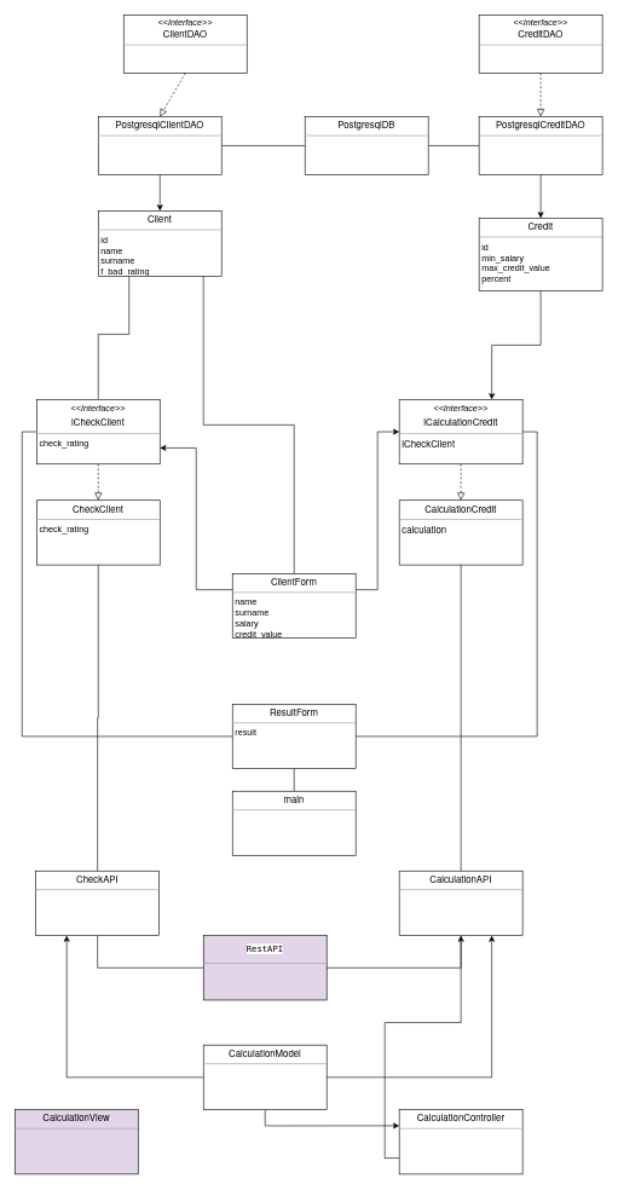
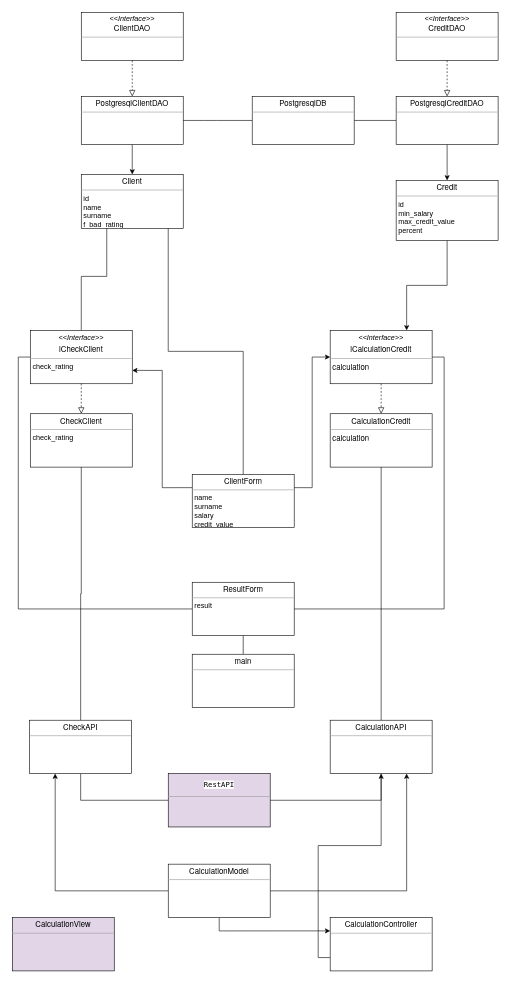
- <mxCell id="2" value="&lt;p style=&quot;margin: 0px ; margin-top: 4px ; text-align: center&quot;&gt;&lt;i&gt;&amp;lt;&amp;lt;Interface&amp;gt;&amp;gt;&lt;/i&gt;&lt;br&gt;&lt;font face=&quot;helvetica neue&quot;&gt;&lt;span style=&quot;font-size: 13px&quot;&gt;ClientDAO&lt;/span&gt;&lt;/font&gt;&lt;/p&gt;&lt;hr size=&quot;1&quot;&gt;&lt;p style=&quot;margin: 0px 0px 0px 4px&quot;&gt;&lt;br&gt;&lt;/p&gt;" style="verticalAlign=top;align=left;overflow=fill;fontSize=12;fontFamily=Helvetica;html=1;fontColor=#000000;" parent="1" vertex="1"><mxGeometry x="170" y="20" width="170" height="80" as="geometry" /></mxCell>
+ <mxCell id="2" value="&lt;p style=&quot;margin: 0px ; margin-top: 4px ; text-align: center&quot;&gt;&lt;i&gt;&amp;lt;&amp;lt;Interface&amp;gt;&amp;gt;&lt;/i&gt;&lt;br&gt;&lt;font face=&quot;helvetica neue&quot;&gt;&lt;span style=&quot;font-size: 13px&quot;&gt;ClientDAO&lt;/span&gt;&lt;/font&gt;&lt;/p&gt;&lt;hr size=&quot;1&quot;&gt;&lt;p style=&quot;margin: 0px 0px 0px 4px&quot;&gt;&lt;br&gt;&lt;/p&gt;" style="verticalAlign=top;align=left;overflow=fill;fontSize=12;fontFamily=Helvetica;html=1;fontColor=#000000;" parent="1" vertex="1"><mxGeometry x="135" y="20" width="170" height="80" as="geometry" /></mxCell>
- <mxCell id="26" value="&lt;p style=&quot;margin: 0px ; margin-top: 4px ; text-align: center&quot;&gt;&lt;i&gt;&amp;lt;&amp;lt;Interface&amp;gt;&amp;gt;&lt;/i&gt;&lt;font face=&quot;helvetica neue&quot;&gt;&lt;span style=&quot;font-size: 13px&quot;&gt;&lt;br&gt;&lt;/span&gt;&lt;/font&gt;&lt;/p&gt;&lt;p style=&quot;margin: 0px ; margin-top: 4px ; text-align: center&quot;&gt;&lt;font face=&quot;helvetica neue&quot;&gt;&lt;span style=&quot;font-size: 13px&quot;&gt;i&lt;/span&gt;&lt;/font&gt;&lt;span style=&quot;font-family: &amp;#34;helvetica neue&amp;#34; ; font-size: 13px&quot;&gt;CalculationCredit&lt;/span&gt;&lt;/p&gt;&lt;hr size=&quot;1&quot;&gt;&lt;p style=&quot;margin: 0px 0px 0px 4px&quot;&gt;&lt;span style=&quot;font-family: &amp;#34;helvetica neue&amp;#34; ; font-size: 13px ; text-align: center&quot;&gt;iCheckClient&lt;/span&gt;&lt;br&gt;&lt;/p&gt;" style="verticalAlign=top;align=left;overflow=fill;fontSize=12;fontFamily=Helvetica;html=1;fontColor=#000000;" parent="1" vertex="1"><mxGeometry x="550" y="550" width="170" height="89" as="geometry" /></mxCell>
+ <mxCell id="26" value="&lt;p style=&quot;margin: 0px ; margin-top: 4px ; text-align: center&quot;&gt;&lt;i&gt;&amp;lt;&amp;lt;Interface&amp;gt;&amp;gt;&lt;/i&gt;&lt;font face=&quot;helvetica neue&quot;&gt;&lt;span style=&quot;font-size: 13px&quot;&gt;&lt;br&gt;&lt;/span&gt;&lt;/font&gt;&lt;/p&gt;&lt;p style=&quot;margin: 0px ; margin-top: 4px ; text-align: center&quot;&gt;&lt;font face=&quot;helvetica neue&quot;&gt;&lt;span style=&quot;font-size: 13px&quot;&gt;i&lt;/span&gt;&lt;/font&gt;&lt;span style=&quot;font-family: &amp;#34;helvetica neue&amp;#34; ; font-size: 13px&quot;&gt;CalculationCredit&lt;/span&gt;&lt;/p&gt;&lt;hr size=&quot;1&quot;&gt;&lt;p style=&quot;margin: 0px 0px 0px 4px&quot;&gt;&lt;span style=&quot;font-family: &amp;#34;helvetica neue&amp;#34; ; font-size: 13px ; text-align: center&quot;&gt;calculation&lt;/span&gt;&lt;br&gt;&lt;/p&gt;" style="verticalAlign=top;align=left;overflow=fill;fontSize=12;fontFamily=Helvetica;html=1;fontColor=#000000;" parent="1" vertex="1"><mxGeometry x="550" y="550" width="170" height="89" as="geometry" /></mxCell>
